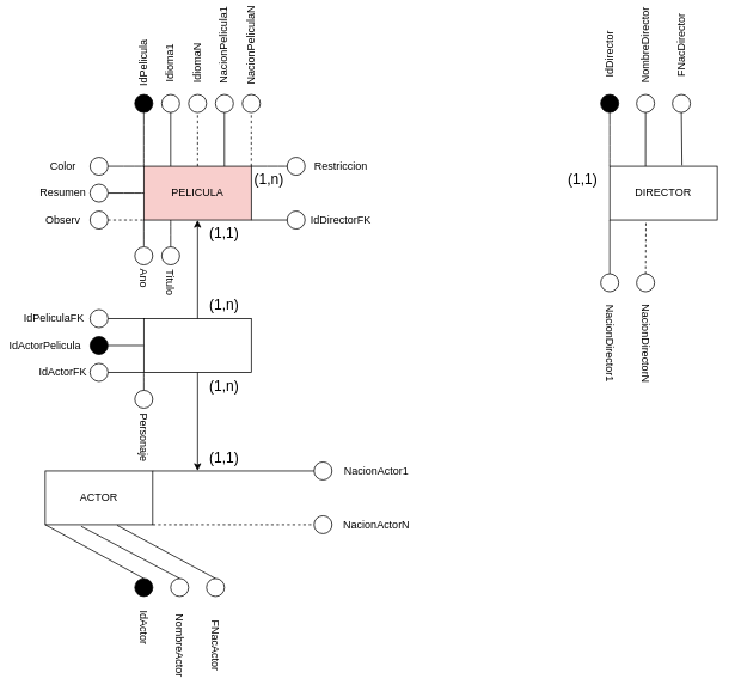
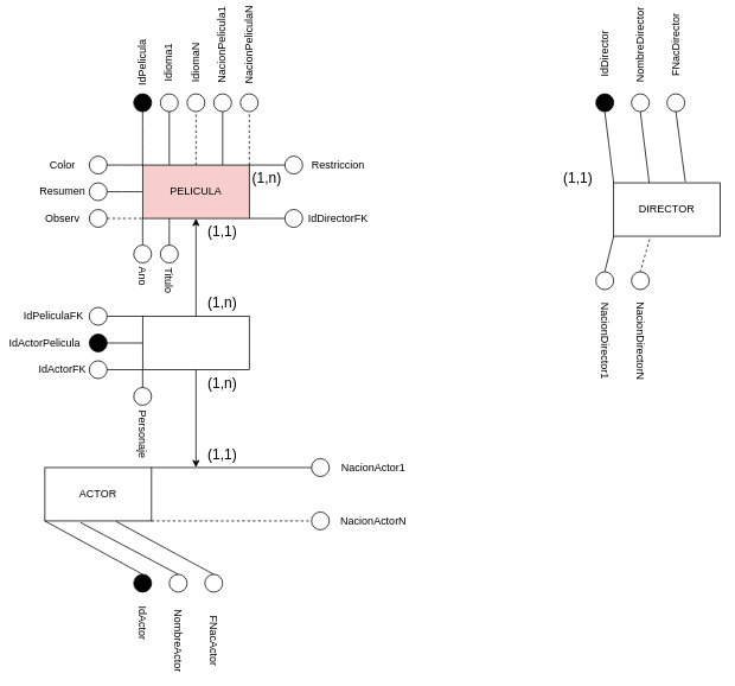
- <mxCell id="4" value="DIRECTOR" style="rounded=0;whiteSpace=wrap;html=1;" parent="1" vertex="1"><mxGeometry x="680" y="170" width="120" height="60" as="geometry" /></mxCell>
+ <mxCell id="4" value="DIRECTOR" style="rounded=0;whiteSpace=wrap;html=1;" parent="1" vertex="1"><mxGeometry x="690" y="190" width="120" height="60" as="geometry" /></mxCell>
